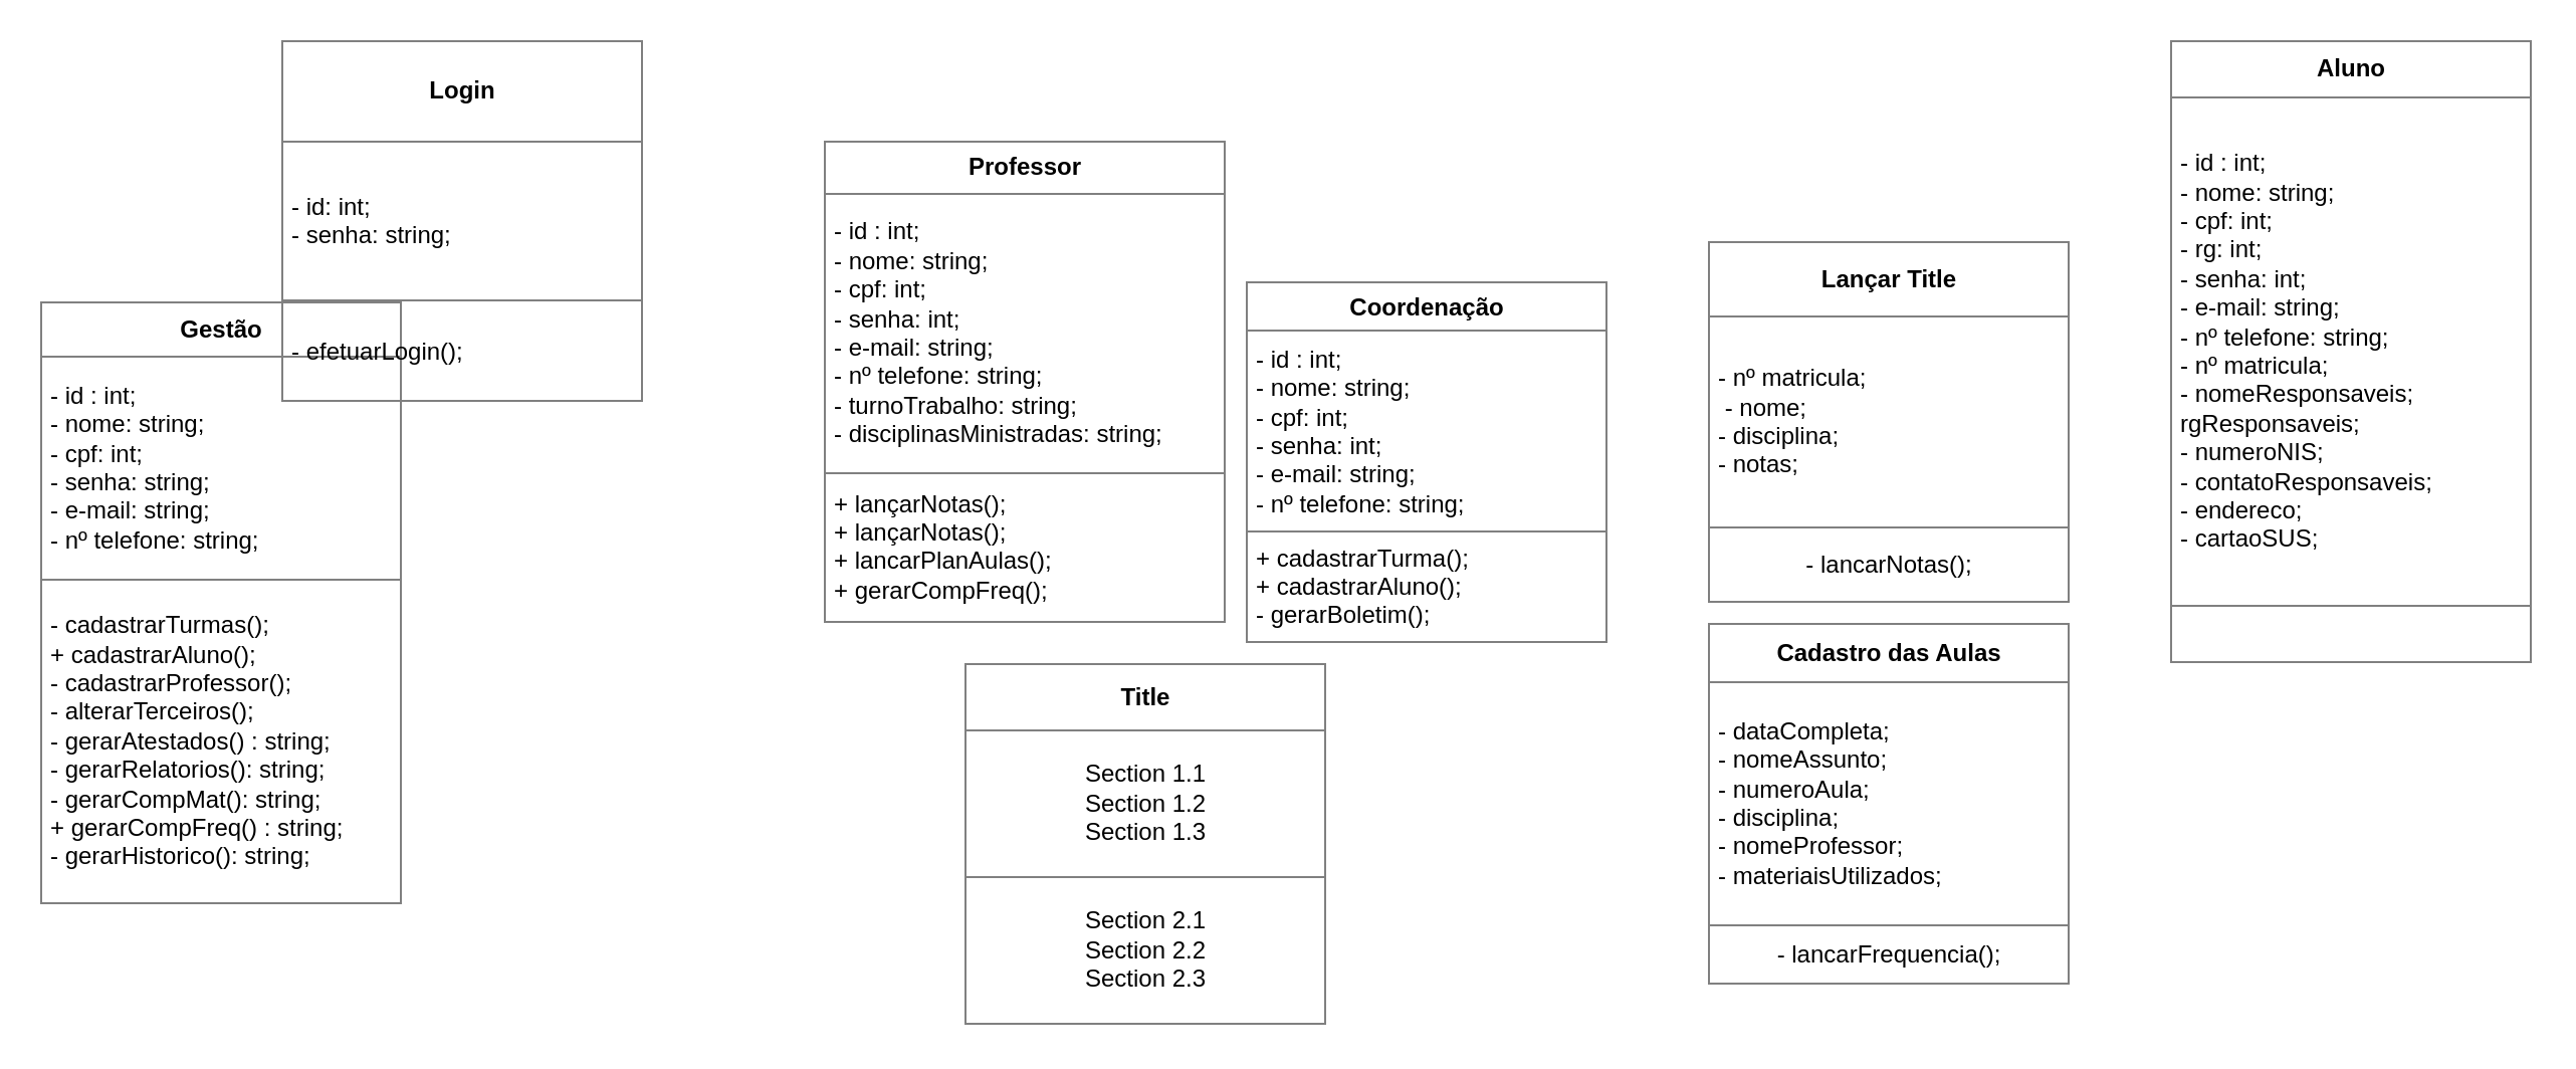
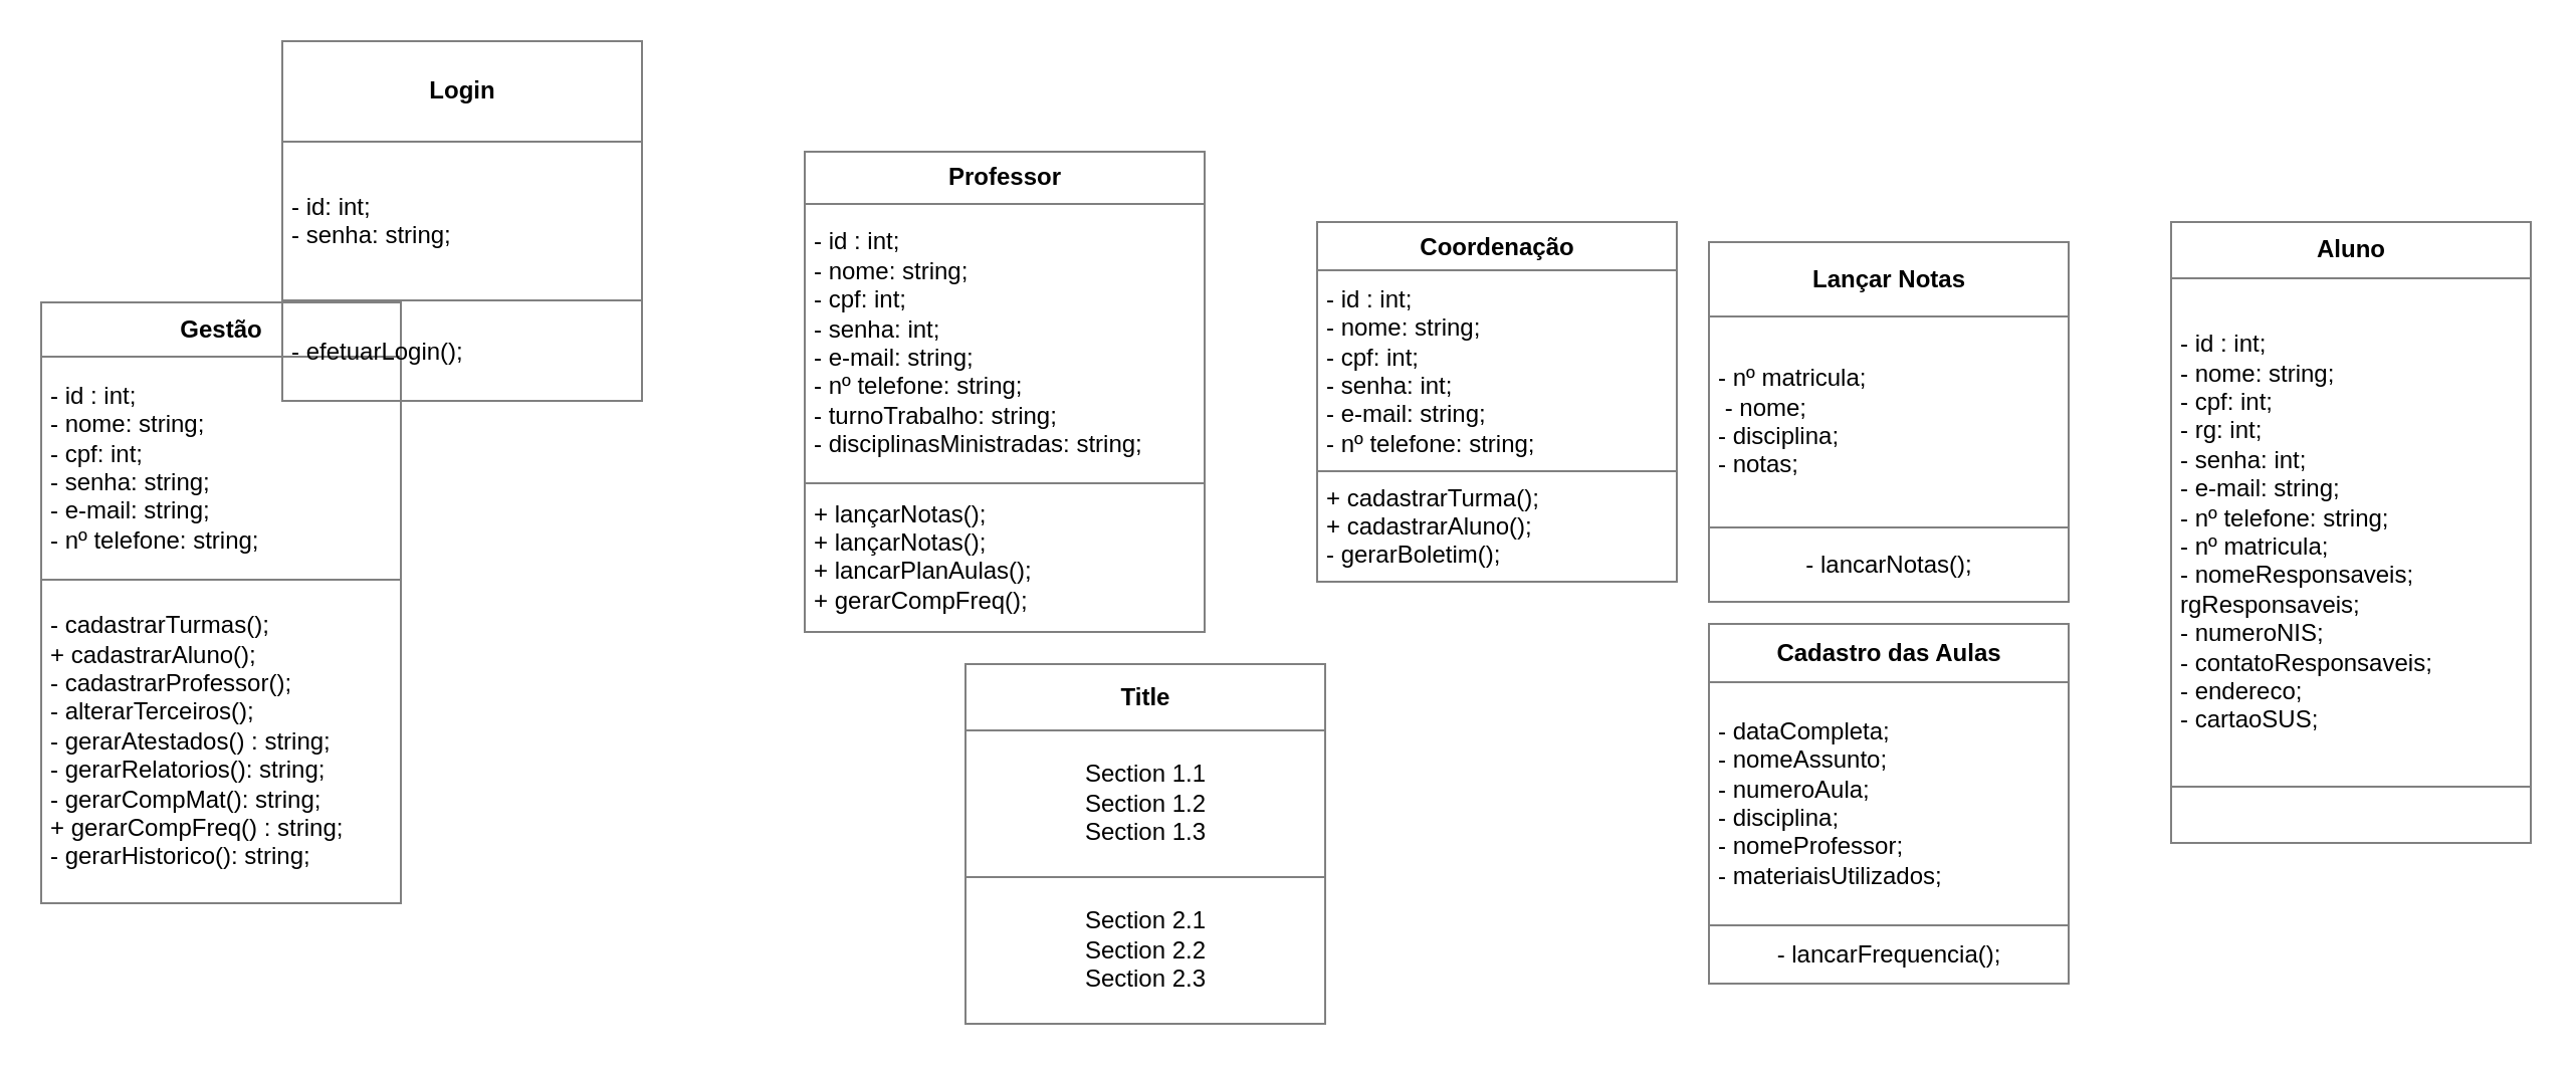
- <mxCell id="7" value="&lt;table border=&quot;1&quot; width=&quot;100%&quot; height=&quot;100%&quot; cellpadding=&quot;4&quot; style=&quot;width:100%;height:100%;border-collapse:collapse;&quot;&gt;&lt;tbody&gt;&lt;tr&gt;&lt;th align=&quot;center&quot;&gt;Lançar Title&lt;/th&gt;&lt;/tr&gt;&lt;tr&gt;&lt;td&gt;- nº matricula;&lt;br&gt;&amp;nbsp;- nome;&lt;br&gt;- disciplina;&lt;br&gt;- notas;&lt;/td&gt;&lt;/tr&gt;&lt;tr&gt;&lt;td align=&quot;center&quot;&gt;- lancarNotas();&lt;/td&gt;&lt;/tr&gt;&lt;/tbody&gt;&lt;/table&gt;" style="text;html=1;whiteSpace=wrap;strokeColor=none;fillColor=none;overflow=fill;" vertex="1" parent="1"><mxGeometry x="850" y="120" width="180" height="180" as="geometry" /></mxCell>
+ <mxCell id="7" value="&lt;table border=&quot;1&quot; width=&quot;100%&quot; height=&quot;100%&quot; cellpadding=&quot;4&quot; style=&quot;width:100%;height:100%;border-collapse:collapse;&quot;&gt;&lt;tbody&gt;&lt;tr&gt;&lt;th align=&quot;center&quot;&gt;Lançar Notas&lt;/th&gt;&lt;/tr&gt;&lt;tr&gt;&lt;td&gt;- nº matricula;&lt;br&gt;&amp;nbsp;- nome;&lt;br&gt;- disciplina;&lt;br&gt;- notas;&lt;/td&gt;&lt;/tr&gt;&lt;tr&gt;&lt;td align=&quot;center&quot;&gt;- lancarNotas();&lt;/td&gt;&lt;/tr&gt;&lt;/tbody&gt;&lt;/table&gt;" style="text;html=1;whiteSpace=wrap;strokeColor=none;fillColor=none;overflow=fill;" vertex="1" parent="1"><mxGeometry x="850" y="120" width="180" height="180" as="geometry" /></mxCell>
- <mxCell id="6" value="&lt;table border=&quot;1&quot; width=&quot;100%&quot; height=&quot;100%&quot; cellpadding=&quot;4&quot; style=&quot;width:100%;height:100%;border-collapse:collapse;&quot;&gt;&lt;tbody&gt;&lt;tr&gt;&lt;th align=&quot;center&quot;&gt;&lt;b&gt;Aluno&lt;/b&gt;&lt;/th&gt;&lt;/tr&gt;&lt;tr&gt;&lt;td&gt;&lt;span style=&quot;&quot;&gt;- id : int;&lt;/span&gt;&lt;br style=&quot;&quot;&gt;&lt;span style=&quot;&quot;&gt;- nome: string;&lt;/span&gt;&lt;br style=&quot;&quot;&gt;&lt;span style=&quot;&quot;&gt;- cpf: int;&lt;br&gt;- rg: int;&lt;br&gt;&lt;/span&gt;&lt;span style=&quot;&quot;&gt;- senha: int;&lt;/span&gt;&lt;br style=&quot;&quot;&gt;&lt;span style=&quot;&quot;&gt;- e-mail: string;&lt;/span&gt;&lt;br style=&quot;&quot;&gt;&lt;span style=&quot;&quot;&gt;- nº telefone: string;&lt;br&gt;&lt;/span&gt;&lt;span style=&quot;&quot;&gt;- nº matricula;&lt;br&gt;- nomeResponsaveis;&lt;br&gt;rgResponsaveis;&lt;br&gt;- numeroNIS;&lt;br&gt;- contatoResponsaveis;&lt;br&gt;- endereco;&lt;br&gt;- cartaoSUS;&lt;br&gt;&lt;/span&gt;&lt;/td&gt;&lt;/tr&gt;&lt;tr&gt;&lt;td&gt;&lt;br&gt;&lt;/td&gt;&lt;/tr&gt;&lt;/tbody&gt;&lt;/table&gt;" style="text;html=1;whiteSpace=wrap;strokeColor=none;fillColor=none;overflow=fill;" vertex="1" parent="1"><mxGeometry x="1080" y="20" width="180" height="310" as="geometry" /></mxCell>
+ <mxCell id="6" value="&lt;table border=&quot;1&quot; width=&quot;100%&quot; height=&quot;100%&quot; cellpadding=&quot;4&quot; style=&quot;width:100%;height:100%;border-collapse:collapse;&quot;&gt;&lt;tbody&gt;&lt;tr&gt;&lt;th align=&quot;center&quot;&gt;&lt;b&gt;Aluno&lt;/b&gt;&lt;/th&gt;&lt;/tr&gt;&lt;tr&gt;&lt;td&gt;&lt;span style=&quot;&quot;&gt;- id : int;&lt;/span&gt;&lt;br style=&quot;&quot;&gt;&lt;span style=&quot;&quot;&gt;- nome: string;&lt;/span&gt;&lt;br style=&quot;&quot;&gt;&lt;span style=&quot;&quot;&gt;- cpf: int;&lt;br&gt;- rg: int;&lt;br&gt;&lt;/span&gt;&lt;span style=&quot;&quot;&gt;- senha: int;&lt;/span&gt;&lt;br style=&quot;&quot;&gt;&lt;span style=&quot;&quot;&gt;- e-mail: string;&lt;/span&gt;&lt;br style=&quot;&quot;&gt;&lt;span style=&quot;&quot;&gt;- nº telefone: string;&lt;br&gt;&lt;/span&gt;&lt;span style=&quot;&quot;&gt;- nº matricula;&lt;br&gt;- nomeResponsaveis;&lt;br&gt;rgResponsaveis;&lt;br&gt;- numeroNIS;&lt;br&gt;- contatoResponsaveis;&lt;br&gt;- endereco;&lt;br&gt;- cartaoSUS;&lt;br&gt;&lt;/span&gt;&lt;/td&gt;&lt;/tr&gt;&lt;tr&gt;&lt;td&gt;&lt;br&gt;&lt;/td&gt;&lt;/tr&gt;&lt;/tbody&gt;&lt;/table&gt;" style="text;html=1;whiteSpace=wrap;strokeColor=none;fillColor=none;overflow=fill;" vertex="1" parent="1"><mxGeometry x="1080" y="110" width="180" height="310" as="geometry" /></mxCell>
- <mxCell id="4" value="&lt;table border=&quot;1&quot; width=&quot;100%&quot; height=&quot;100%&quot; cellpadding=&quot;4&quot; style=&quot;width:100%;height:100%;border-collapse:collapse;&quot;&gt;&lt;tbody&gt;&lt;tr&gt;&lt;th align=&quot;center&quot;&gt;Professor&lt;/th&gt;&lt;/tr&gt;&lt;tr&gt;&lt;td&gt;- id : int;&lt;br&gt;- nome: string;&lt;br&gt;- cpf: int;&lt;br&gt;- senha: int;&lt;br&gt;- e-mail: string;&lt;br&gt;- nº telefone: string;&lt;span style=&quot;&quot;&gt;&lt;br&gt;- turnoTrabalho: string;&lt;br&gt;- disciplinasMinistradas: string;&lt;/span&gt;&lt;/td&gt;&lt;/tr&gt;&lt;tr&gt;&lt;td&gt;+ lançarNotas();&lt;br&gt;+ lançarNotas();&lt;br&gt;+ lancarPlanAulas();&lt;br&gt;+ gerarCompFreq();&lt;/td&gt;&lt;/tr&gt;&lt;/tbody&gt;&lt;/table&gt;" style="text;html=1;whiteSpace=wrap;strokeColor=none;fillColor=none;overflow=fill;" vertex="1" parent="1"><mxGeometry x="410" y="70" width="200" height="240" as="geometry" /></mxCell>
+ <mxCell id="4" value="&lt;table border=&quot;1&quot; width=&quot;100%&quot; height=&quot;100%&quot; cellpadding=&quot;4&quot; style=&quot;width:100%;height:100%;border-collapse:collapse;&quot;&gt;&lt;tbody&gt;&lt;tr&gt;&lt;th align=&quot;center&quot;&gt;Professor&lt;/th&gt;&lt;/tr&gt;&lt;tr&gt;&lt;td&gt;- id : int;&lt;br&gt;- nome: string;&lt;br&gt;- cpf: int;&lt;br&gt;- senha: int;&lt;br&gt;- e-mail: string;&lt;br&gt;- nº telefone: string;&lt;span style=&quot;&quot;&gt;&lt;br&gt;- turnoTrabalho: string;&lt;br&gt;- disciplinasMinistradas: string;&lt;/span&gt;&lt;/td&gt;&lt;/tr&gt;&lt;tr&gt;&lt;td&gt;+ lançarNotas();&lt;br&gt;+ lançarNotas();&lt;br&gt;+ lancarPlanAulas();&lt;br&gt;+ gerarCompFreq();&lt;/td&gt;&lt;/tr&gt;&lt;/tbody&gt;&lt;/table&gt;" style="text;html=1;whiteSpace=wrap;strokeColor=none;fillColor=none;overflow=fill;" vertex="1" parent="1"><mxGeometry x="400" y="75" width="200" height="240" as="geometry" /></mxCell>
- <mxCell id="3" value="&lt;table border=&quot;1&quot; width=&quot;100%&quot; height=&quot;100%&quot; cellpadding=&quot;4&quot; style=&quot;width:100%;height:100%;border-collapse:collapse;&quot;&gt;&lt;tbody&gt;&lt;tr&gt;&lt;th align=&quot;center&quot;&gt;&lt;b&gt;Coordenação&lt;/b&gt;&lt;/th&gt;&lt;/tr&gt;&lt;tr&gt;&lt;td&gt;- id : int;&lt;br&gt;- nome: string;&lt;br&gt;- cpf: int;&lt;br&gt;- senha: int;&lt;br&gt;- e-mail: string;&lt;br&gt;- nº telefone: string;&lt;/td&gt;&lt;/tr&gt;&lt;tr&gt;&lt;td&gt;+ cadastrarTurma();&lt;br&gt;+ cadastrarAluno();&lt;br&gt;- gerarBoletim();&lt;/td&gt;&lt;/tr&gt;&lt;/tbody&gt;&lt;/table&gt;" style="text;html=1;whiteSpace=wrap;strokeColor=none;fillColor=none;overflow=fill;" vertex="1" parent="1"><mxGeometry x="620" y="140" width="180" height="180" as="geometry" /></mxCell>
+ <mxCell id="3" value="&lt;table border=&quot;1&quot; width=&quot;100%&quot; height=&quot;100%&quot; cellpadding=&quot;4&quot; style=&quot;width:100%;height:100%;border-collapse:collapse;&quot;&gt;&lt;tbody&gt;&lt;tr&gt;&lt;th align=&quot;center&quot;&gt;&lt;b&gt;Coordenação&lt;/b&gt;&lt;/th&gt;&lt;/tr&gt;&lt;tr&gt;&lt;td&gt;- id : int;&lt;br&gt;- nome: string;&lt;br&gt;- cpf: int;&lt;br&gt;- senha: int;&lt;br&gt;- e-mail: string;&lt;br&gt;- nº telefone: string;&lt;/td&gt;&lt;/tr&gt;&lt;tr&gt;&lt;td&gt;+ cadastrarTurma();&lt;br&gt;+ cadastrarAluno();&lt;br&gt;- gerarBoletim();&lt;/td&gt;&lt;/tr&gt;&lt;/tbody&gt;&lt;/table&gt;" style="text;html=1;whiteSpace=wrap;strokeColor=none;fillColor=none;overflow=fill;" vertex="1" parent="1"><mxGeometry x="655" y="110" width="180" height="180" as="geometry" /></mxCell>
